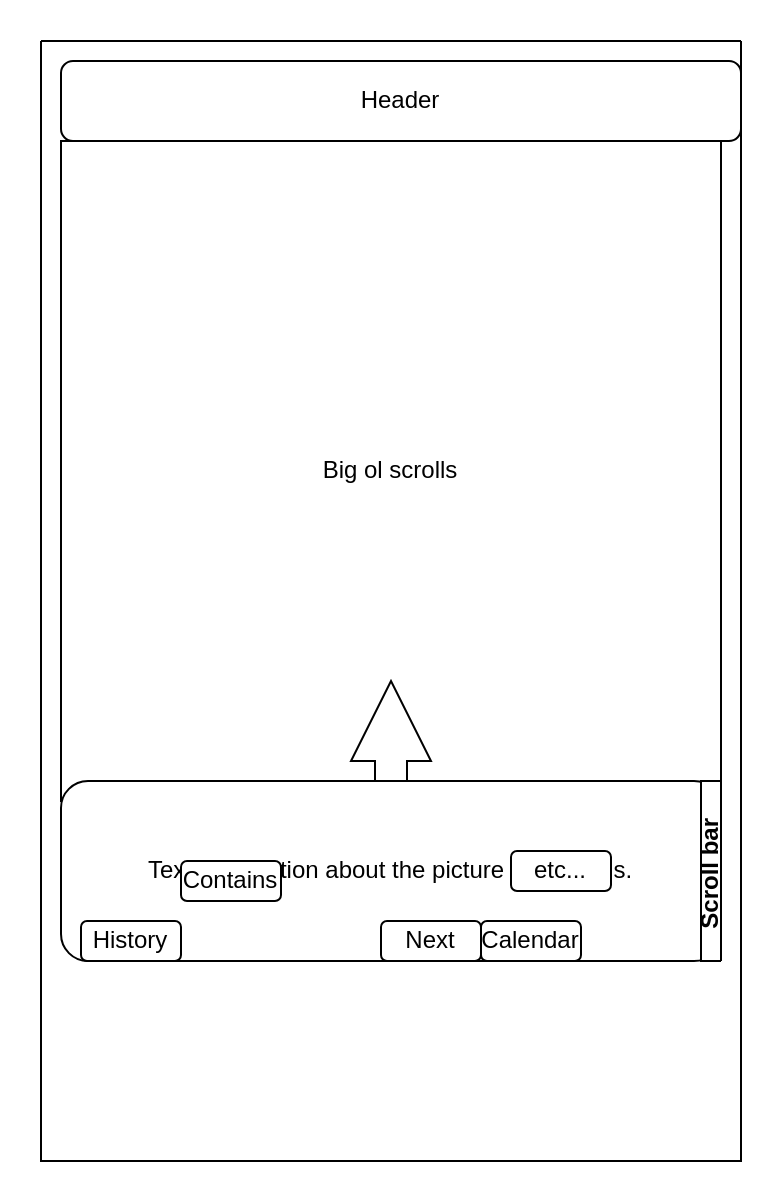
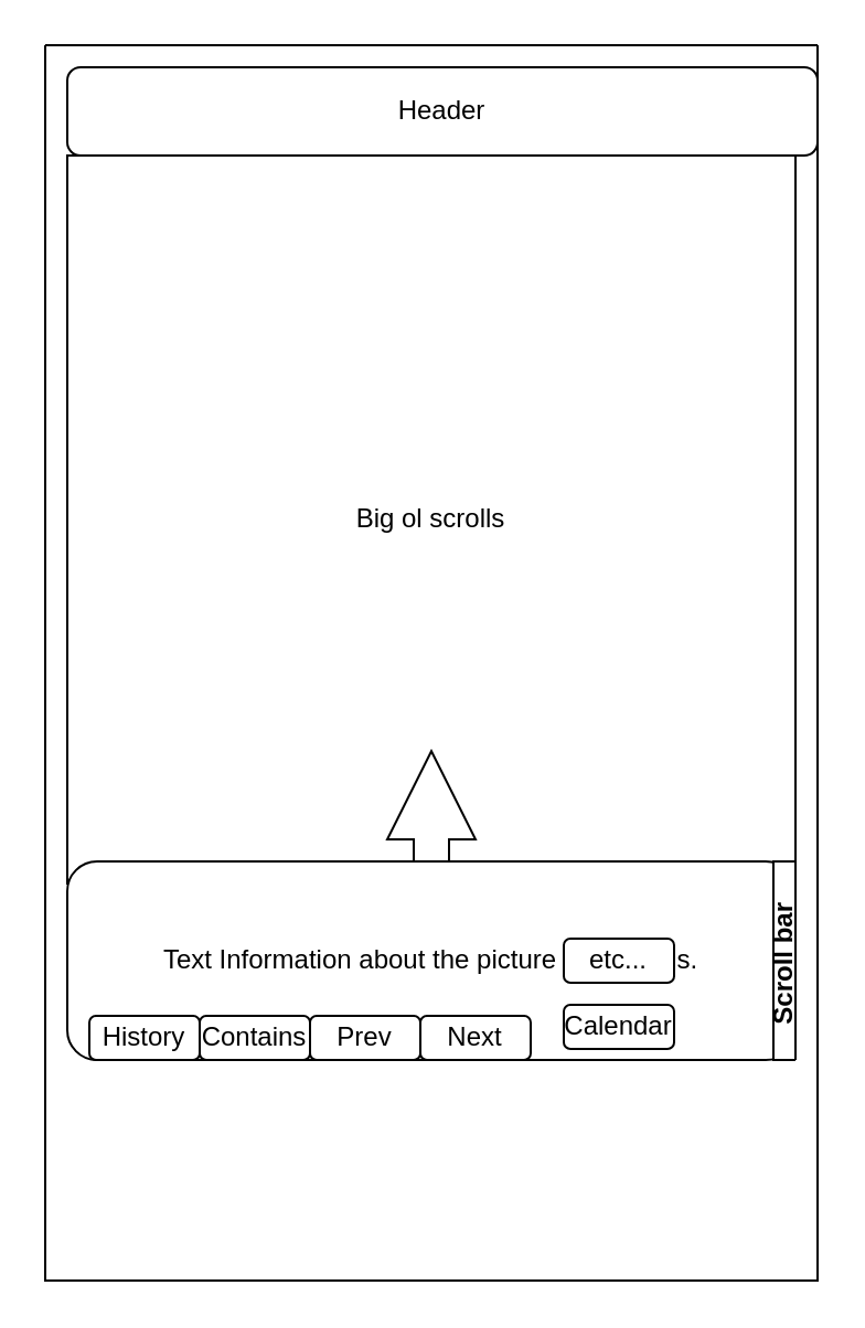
- <mxCell id="8" value="Contains" style="rounded=1;whiteSpace=wrap;html=1;" vertex="1" parent="3"><mxGeometry x="70" y="410" width="50" height="20" as="geometry" /></mxCell>
+ <mxCell id="8" value="Contains" style="rounded=1;whiteSpace=wrap;html=1;" vertex="1" parent="3"><mxGeometry x="70" y="440" width="50" height="20" as="geometry" /></mxCell>
+ <mxCell id="9" value="Prev" style="rounded=1;whiteSpace=wrap;html=1;" vertex="1" parent="3"><mxGeometry x="120" y="440" width="50" height="20" as="geometry" /></mxCell>
- <mxCell id="11" value="Calendar" style="rounded=1;whiteSpace=wrap;html=1;" vertex="1" parent="3"><mxGeometry x="220" y="440" width="50" height="20" as="geometry" /></mxCell>
+ <mxCell id="11" value="Calendar" style="rounded=1;whiteSpace=wrap;html=1;" vertex="1" parent="3"><mxGeometry x="235" y="435" width="50" height="20" as="geometry" /></mxCell>
